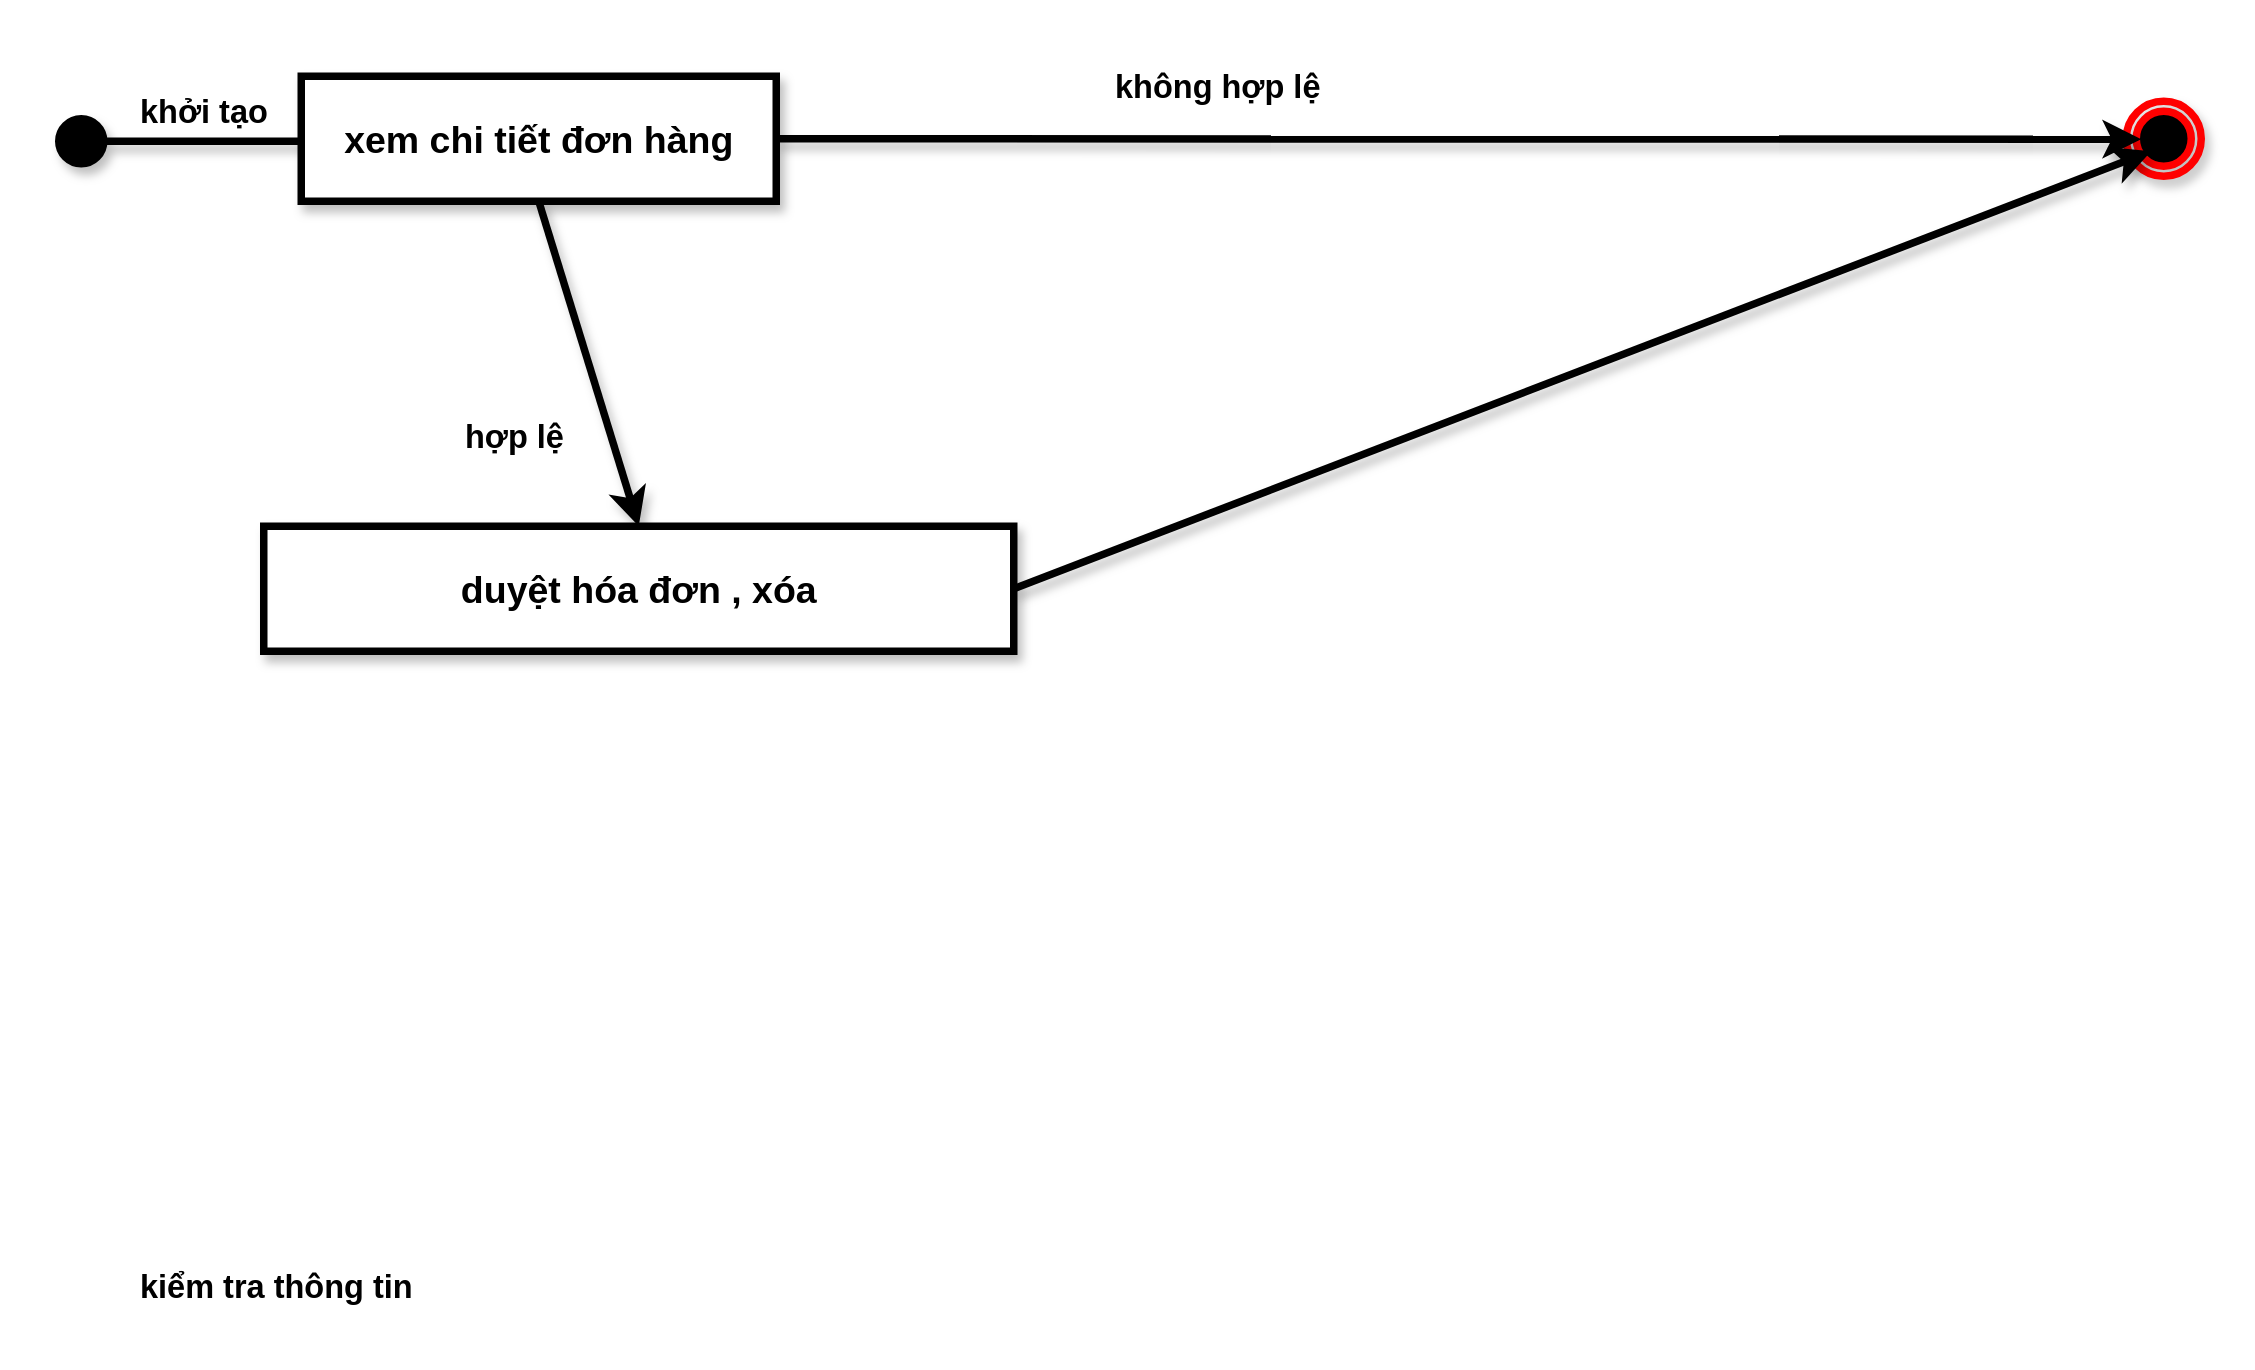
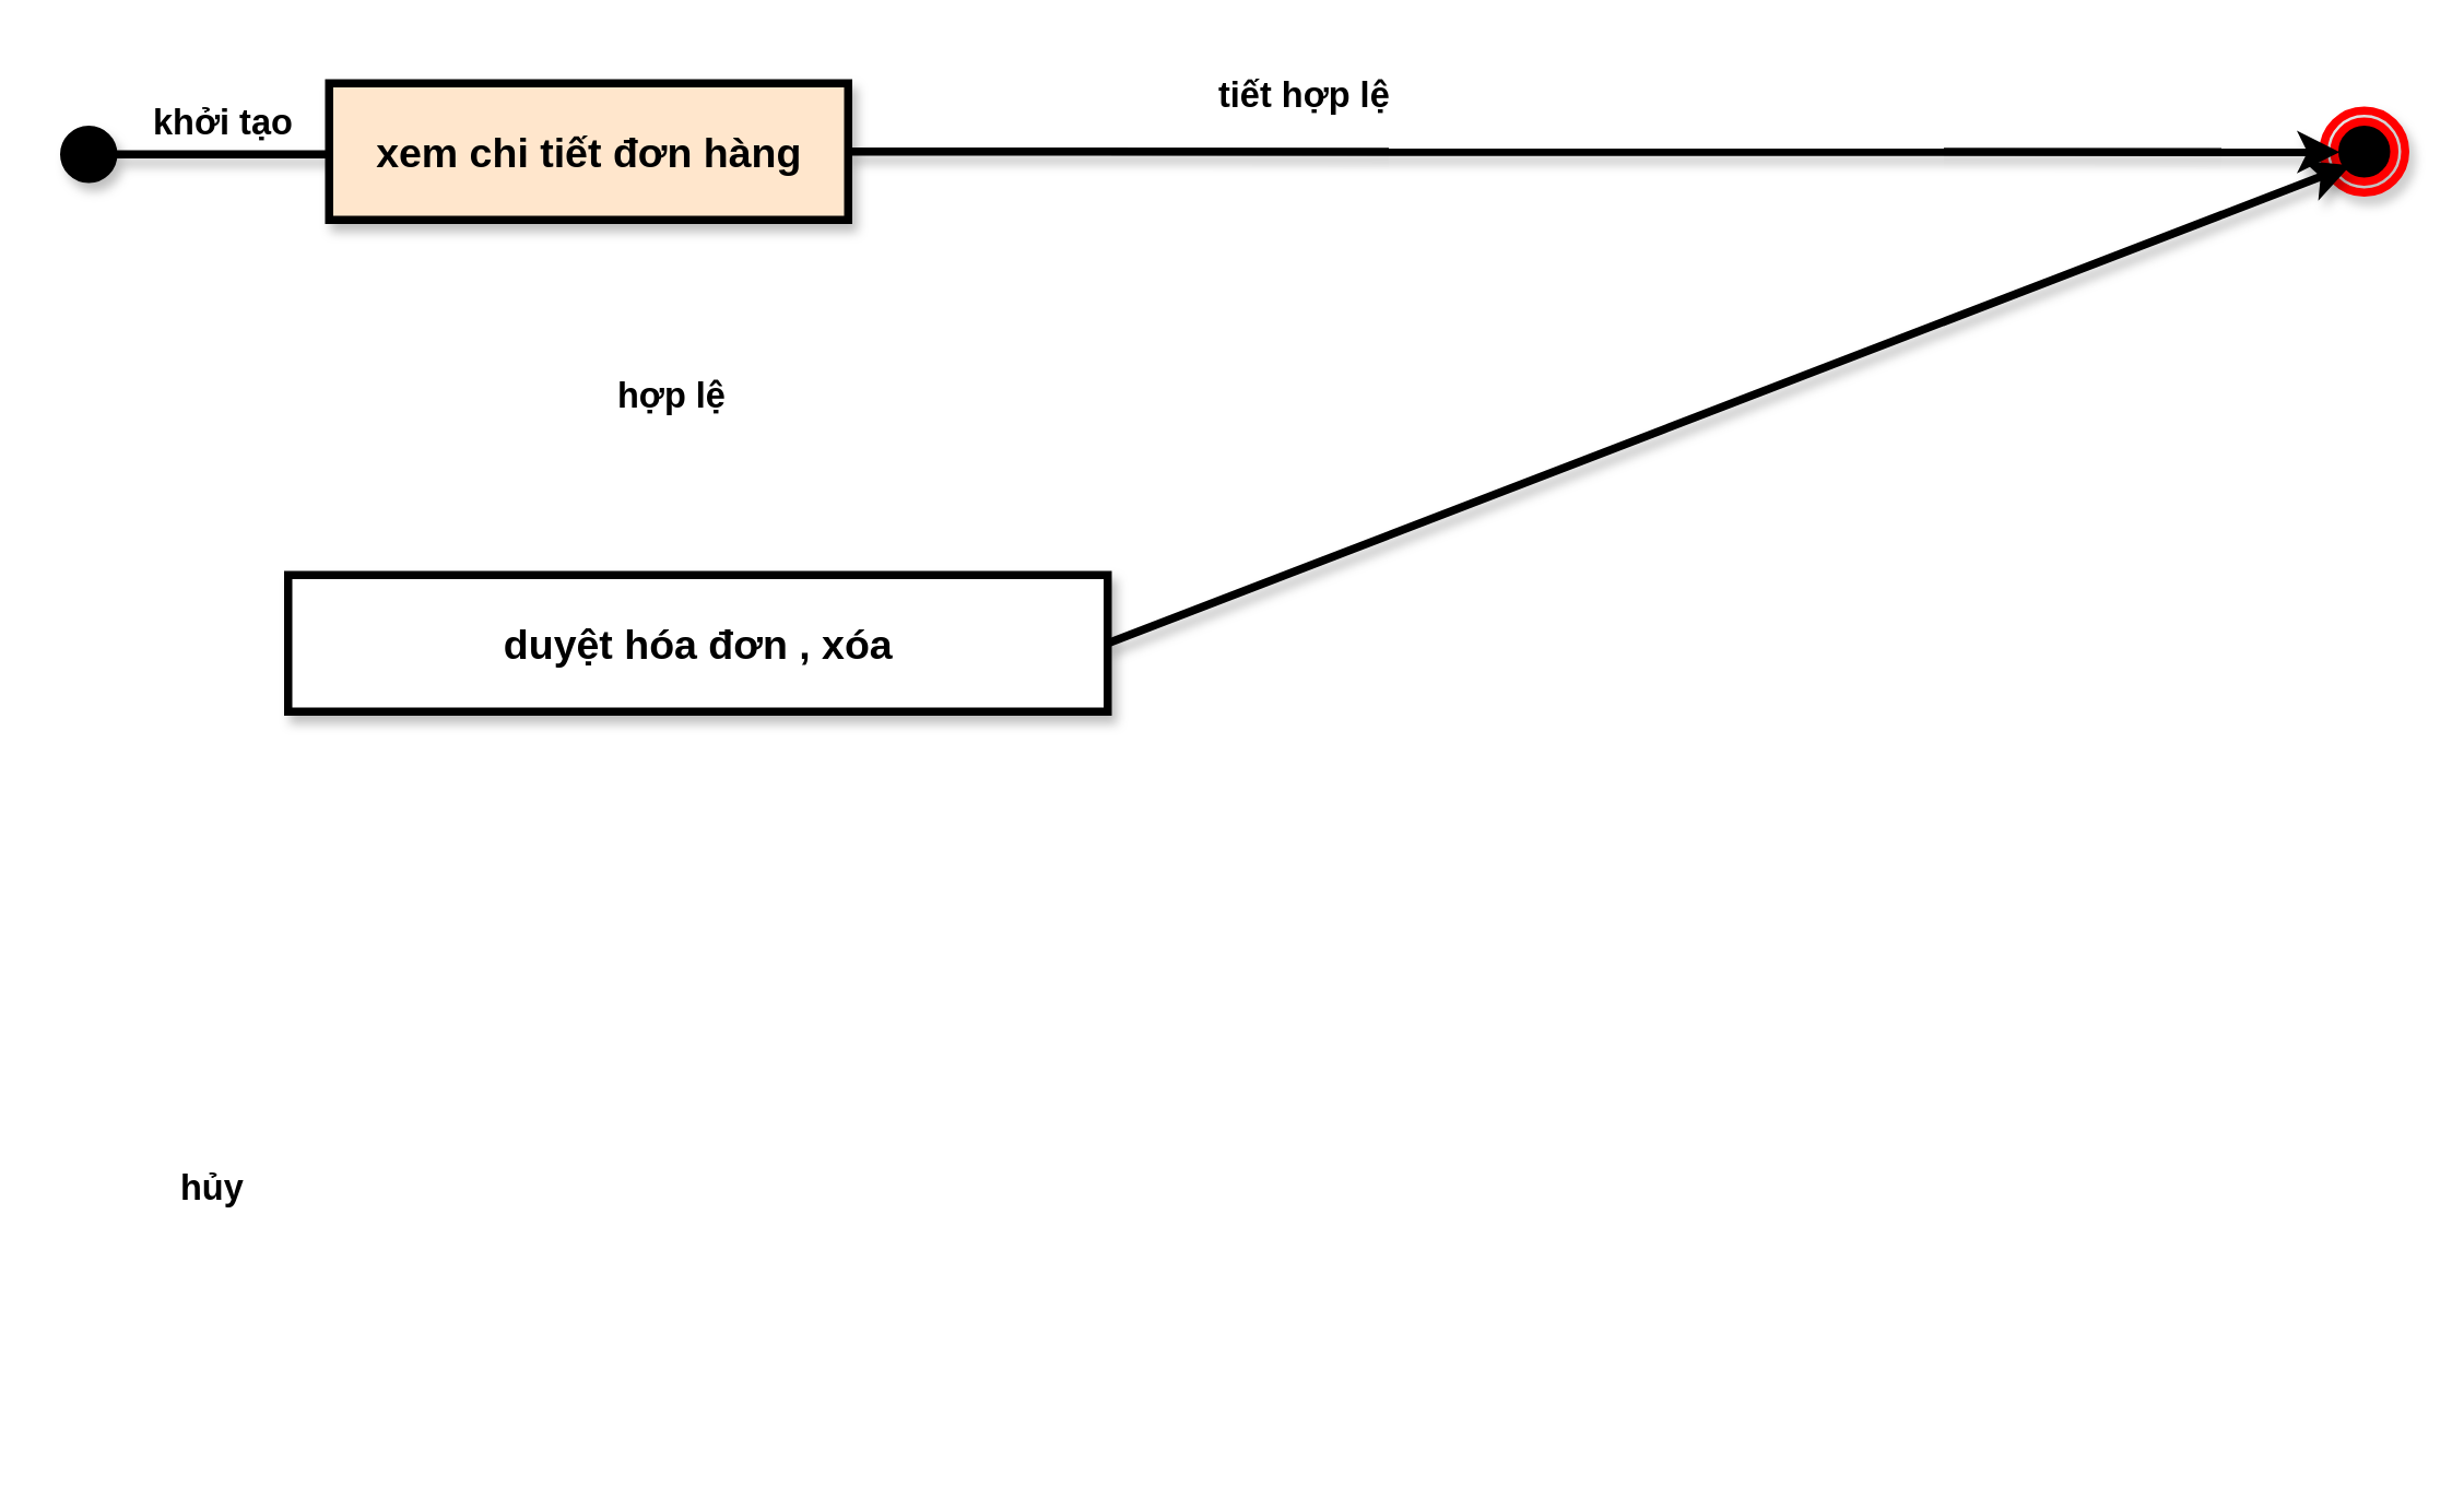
- <mxCell id="8" value="không hợp lệ" style="text;strokeColor=none;fillColor=none;align=left;verticalAlign=top;spacingLeft=4;spacingRight=4;overflow=hidden;rotatable=0;points=[[0,0.5],[1,0.5]];portConstraint=eastwest;shadow=1;fontSize=13;fontStyle=1" vertex="1" parent="1"><mxGeometry x="440" y="20" width="130" height="26" as="geometry" /></mxCell>
+ <mxCell id="8" value="tiết hợp lệ" style="text;strokeColor=none;fillColor=none;align=left;verticalAlign=top;spacingLeft=4;spacingRight=4;overflow=hidden;rotatable=0;points=[[0,0.5],[1,0.5]];portConstraint=eastwest;shadow=1;fontSize=13;fontStyle=1" vertex="1" parent="1"><mxGeometry x="440" y="20" width="130" height="26" as="geometry" /></mxCell>
- <mxCell id="6" value="xem chi tiết đơn hàng" style="html=1;shadow=1;strokeWidth=3;fontStyle=1;fontSize=15;" vertex="1" parent="1"><mxGeometry x="120" y="30" width="190" height="50" as="geometry" /></mxCell>
+ <mxCell id="6" value="xem chi tiết đơn hàng" style="html=1;shadow=1;strokeWidth=3;fontStyle=1;fontSize=15;fillColor=#ffe6cc;" vertex="1" parent="1"><mxGeometry x="120" y="30" width="190" height="50" as="geometry" /></mxCell>
- <mxCell id="4" style="edgeStyle=none;rounded=0;orthogonalLoop=1;jettySize=auto;html=1;exitX=0.5;exitY=1;exitDx=0;exitDy=0;entryX=0.5;entryY=0;entryDx=0;entryDy=0;shadow=1;fontSize=14;startArrow=none;startFill=0;endArrow=classic;endFill=1;strokeWidth=3;" edge="1" parent="1" source="6" target="12"><mxGeometry relative="1" as="geometry" /></mxCell>
- <mxCell id="10" value="hợp lệ" style="text;strokeColor=none;fillColor=none;align=left;verticalAlign=top;spacingLeft=4;spacingRight=4;overflow=hidden;rotatable=0;points=[[0,0.5],[1,0.5]];portConstraint=eastwest;shadow=1;fontSize=13;fontStyle=1" vertex="1" parent="1"><mxGeometry x="180" y="160" width="130" height="26" as="geometry" /></mxCell>
+ <mxCell id="10" value="hợp lệ" style="text;strokeColor=none;fillColor=none;align=left;verticalAlign=top;spacingLeft=4;spacingRight=4;overflow=hidden;rotatable=0;points=[[0,0.5],[1,0.5]];portConstraint=eastwest;shadow=1;fontSize=13;fontStyle=1" vertex="1" parent="1"><mxGeometry x="220" y="130" width="130" height="26" as="geometry" /></mxCell>
+ <mxCell id="13" value="hủy" style="text;strokeColor=none;fillColor=none;align=left;verticalAlign=top;spacingLeft=4;spacingRight=4;overflow=hidden;rotatable=0;points=[[0,0.5],[1,0.5]];portConstraint=eastwest;shadow=1;fontSize=13;fontStyle=1" vertex="1" parent="1"><mxGeometry x="60" y="420" width="130" height="26" as="geometry" /></mxCell>
- <mxCell id="9" value="kiểm tra thông tin" style="text;strokeColor=none;fillColor=none;align=left;verticalAlign=top;spacingLeft=4;spacingRight=4;overflow=hidden;rotatable=0;points=[[0,0.5],[1,0.5]];portConstraint=eastwest;shadow=1;fontSize=13;fontStyle=1" vertex="1" parent="1"><mxGeometry x="50" y="500" width="130" height="26" as="geometry" /></mxCell>
